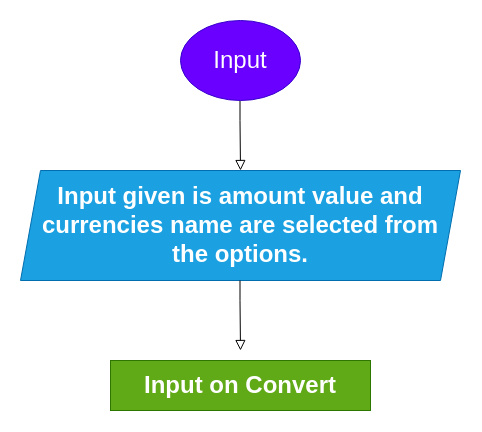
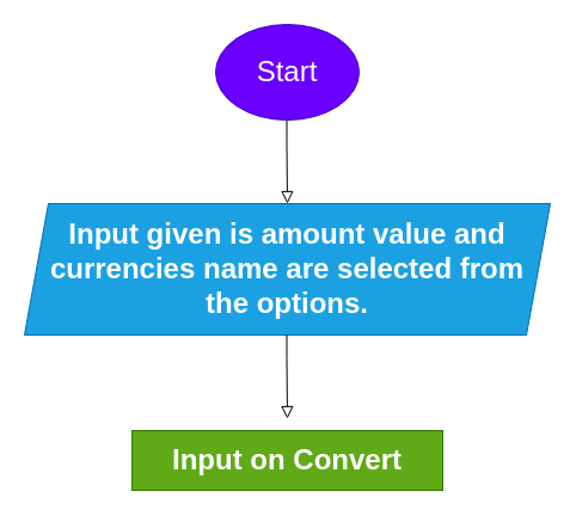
- <mxCell id="3" value="&lt;font style=&quot;font-size: 24px&quot;&gt;Input&lt;/font&gt;" style="ellipse;whiteSpace=wrap;html=1;fillColor=#6a00ff;strokeColor=#3700CC;fontColor=#ffffff;" vertex="1" parent="1"><mxGeometry x="180" y="20" width="120" height="80" as="geometry" /></mxCell>
+ <mxCell id="3" value="&lt;font style=&quot;font-size: 24px&quot;&gt;Start&lt;/font&gt;" style="ellipse;whiteSpace=wrap;html=1;fillColor=#6a00ff;strokeColor=#3700CC;fontColor=#ffffff;" vertex="1" parent="1"><mxGeometry x="180" y="20" width="120" height="80" as="geometry" /></mxCell>
